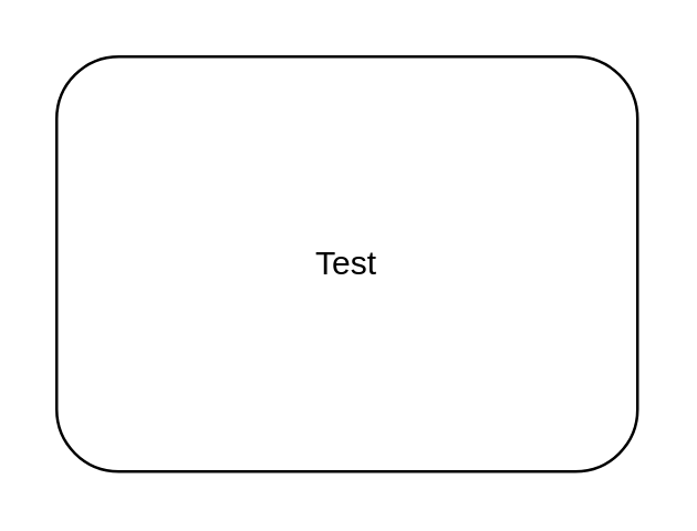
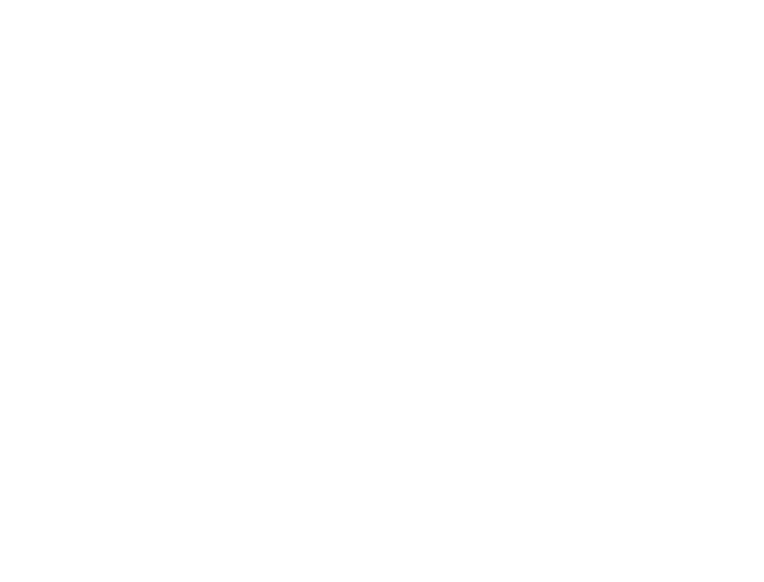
- <mxCell id="2" value="Test" style="rounded=1;whiteSpace=wrap;html=1;" vertex="1" parent="1"><mxGeometry x="20" y="20" width="210" height="150" as="geometry" /></mxCell>
